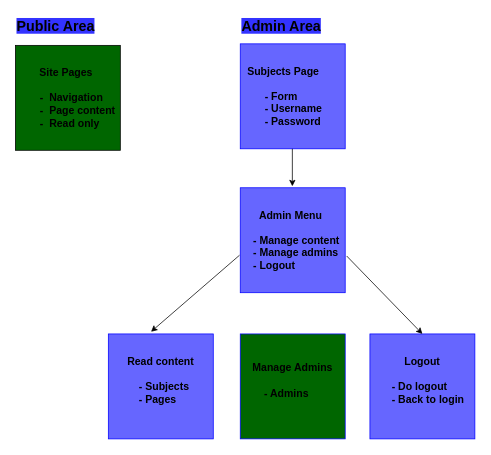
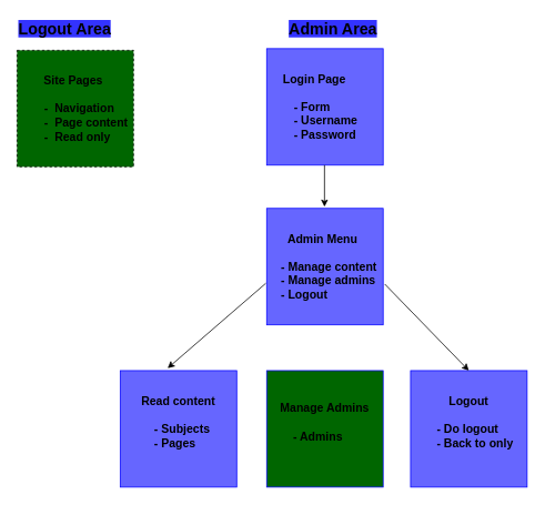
- <mxCell id="3" value="&lt;span style=&quot;font-size: 19px; background-color: rgb(51, 51, 255);&quot;&gt;&lt;b&gt;Public Area&lt;/b&gt;&lt;/span&gt;" style="text;strokeColor=none;align=left;fillColor=none;html=1;verticalAlign=middle;whiteSpace=wrap;rounded=0;fontSize=14;" vertex="1" parent="1"><mxGeometry x="20" width="140" height="30" as="geometry" y="20" /></mxCell>
+ <mxCell id="3" value="&lt;span style=&quot;font-size: 19px; background-color: rgb(51, 51, 255);&quot;&gt;&lt;b&gt;Logout Area&lt;/b&gt;&lt;/span&gt;" style="text;strokeColor=none;align=left;fillColor=none;html=1;verticalAlign=middle;whiteSpace=wrap;rounded=0;fontSize=14;" vertex="1" parent="1"><mxGeometry x="20" width="140" height="30" as="geometry" y="20" /></mxCell>
- <mxCell id="5" value="&lt;span style=&quot;font-size: 19px; background-color: rgb(51, 51, 255);&quot;&gt;&lt;b&gt;Admin Area&lt;/b&gt;&lt;/span&gt;" style="text;strokeColor=none;align=left;fillColor=none;html=1;verticalAlign=middle;whiteSpace=wrap;rounded=0;fontSize=14;" vertex="1" parent="1"><mxGeometry x="320" width="140" height="30" as="geometry" y="20" /></mxCell>
+ <mxCell id="5" value="&lt;span style=&quot;font-size: 19px; background-color: rgb(51, 51, 255);&quot;&gt;&lt;b&gt;Admin Area&lt;/b&gt;&lt;/span&gt;" style="text;strokeColor=none;align=left;fillColor=none;html=1;verticalAlign=middle;whiteSpace=wrap;rounded=0;fontSize=14;" vertex="1" parent="1"><mxGeometry x="345" y="20" width="140" height="30" as="geometry" /></mxCell>
- <mxCell id="4" value="&lt;div style=&quot;font-size: 14px;&quot;&gt;&lt;div style=&quot;text-align: center;&quot;&gt;&lt;b&gt;Subjects Page&lt;/b&gt;&lt;/div&gt;&lt;div style=&quot;text-align: center;&quot;&gt;&lt;b&gt;&lt;br&gt;&lt;/b&gt;&lt;/div&gt;&lt;div&gt;&lt;b style=&quot;background-color: initial;&quot;&gt;&lt;span style=&quot;white-space: pre;&quot;&gt;&#09;&lt;/span&gt;-&amp;nbsp;Form&lt;/b&gt;&lt;/div&gt;&lt;div&gt;&lt;b&gt;&lt;span style=&quot;white-space: pre;&quot;&gt;&#09;&lt;/span&gt;- Username&amp;nbsp;&lt;/b&gt;&lt;/div&gt;&lt;div&gt;&lt;b&gt;&lt;span style=&quot;white-space: pre;&quot;&gt;&#09;&lt;/span&gt;- Password&lt;/b&gt;&lt;/div&gt;&lt;/div&gt;" style="whiteSpace=wrap;html=1;aspect=fixed;align=left;verticalAlign=middle;fillColor=#6666FF;strokeColor=#0000FF;" vertex="1" parent="1"><mxGeometry x="320" y="58" width="140" height="140" as="geometry" /></mxCell>
+ <mxCell id="4" value="&lt;div style=&quot;font-size: 14px;&quot;&gt;&lt;div style=&quot;text-align: center;&quot;&gt;&lt;b&gt;Login Page&lt;/b&gt;&lt;/div&gt;&lt;div style=&quot;text-align: center;&quot;&gt;&lt;b&gt;&lt;br&gt;&lt;/b&gt;&lt;/div&gt;&lt;div&gt;&lt;b style=&quot;background-color: initial;&quot;&gt;&lt;span style=&quot;white-space: pre;&quot;&gt;&#09;&lt;/span&gt;-&amp;nbsp;Form&lt;/b&gt;&lt;/div&gt;&lt;div&gt;&lt;b&gt;&lt;span style=&quot;white-space: pre;&quot;&gt;&#09;&lt;/span&gt;- Username&amp;nbsp;&lt;/b&gt;&lt;/div&gt;&lt;div&gt;&lt;b&gt;&lt;span style=&quot;white-space: pre;&quot;&gt;&#09;&lt;/span&gt;- Password&lt;/b&gt;&lt;/div&gt;&lt;/div&gt;" style="whiteSpace=wrap;html=1;aspect=fixed;align=left;verticalAlign=middle;fillColor=#6666FF;strokeColor=#0000FF;" vertex="1" parent="1"><mxGeometry x="320" y="58" width="140" height="140" as="geometry" /></mxCell>
- <mxCell id="2" value="&lt;div style=&quot;text-align: center;&quot;&gt;&lt;span style=&quot;font-size: 14px; background-color: initial;&quot;&gt;&lt;b&gt;Site Pages&lt;/b&gt;&lt;/span&gt;&lt;/div&gt;&lt;div style=&quot;text-align: center;&quot;&gt;&lt;span style=&quot;font-size: 14px; background-color: initial;&quot;&gt;&lt;b&gt;&lt;br&gt;&lt;/b&gt;&lt;/span&gt;&lt;/div&gt;&lt;b&gt;&lt;font style=&quot;font-size: 14px;&quot;&gt;&lt;span style=&quot;&quot;&gt;&#09;&lt;/span&gt;&lt;/font&gt;&lt;span style=&quot;background-color: initial; font-size: 14px;&quot;&gt;&amp;nbsp; &lt;span style=&quot;white-space: pre;&quot;&gt;&#09;&lt;/span&gt;-&amp;nbsp; Navigation&lt;/span&gt;&lt;/b&gt;&lt;div&gt;&lt;span style=&quot;font-size: 14px;&quot;&gt;&lt;b&gt;&amp;nbsp; &amp;nbsp; &lt;span style=&quot;white-space: pre;&quot;&gt;&#09;&lt;/span&gt;-&amp;nbsp; Page content&lt;/b&gt;&lt;/span&gt;&lt;/div&gt;&lt;div&gt;&lt;span style=&quot;font-size: 14px;&quot;&gt;&lt;b&gt;&amp;nbsp; &amp;nbsp; &lt;span style=&quot;white-space: pre;&quot;&gt;&#09;&lt;/span&gt;-&amp;nbsp;&amp;nbsp;Read only&lt;/b&gt;&lt;/span&gt;&lt;/div&gt;" style="whiteSpace=wrap;html=1;aspect=fixed;align=left;verticalAlign=middle;fillColor=#006600;" vertex="1" parent="1"><mxGeometry x="20" y="60" width="140" height="140" as="geometry" /></mxCell>
+ <mxCell id="2" value="&lt;div style=&quot;text-align: center;&quot;&gt;&lt;span style=&quot;font-size: 14px; background-color: initial;&quot;&gt;&lt;b&gt;Site Pages&lt;/b&gt;&lt;/span&gt;&lt;/div&gt;&lt;div style=&quot;text-align: center;&quot;&gt;&lt;span style=&quot;font-size: 14px; background-color: initial;&quot;&gt;&lt;b&gt;&lt;br&gt;&lt;/b&gt;&lt;/span&gt;&lt;/div&gt;&lt;b&gt;&lt;font style=&quot;font-size: 14px;&quot;&gt;&lt;span style=&quot;&quot;&gt;&#09;&lt;/span&gt;&lt;/font&gt;&lt;span style=&quot;background-color: initial; font-size: 14px;&quot;&gt;&amp;nbsp; &lt;span style=&quot;white-space: pre;&quot;&gt;&#09;&lt;/span&gt;-&amp;nbsp; Navigation&lt;/span&gt;&lt;/b&gt;&lt;div&gt;&lt;span style=&quot;font-size: 14px;&quot;&gt;&lt;b&gt;&amp;nbsp; &amp;nbsp; &lt;span style=&quot;white-space: pre;&quot;&gt;&#09;&lt;/span&gt;-&amp;nbsp; Page content&lt;/b&gt;&lt;/span&gt;&lt;/div&gt;&lt;div&gt;&lt;span style=&quot;font-size: 14px;&quot;&gt;&lt;b&gt;&amp;nbsp; &amp;nbsp; &lt;span style=&quot;white-space: pre;&quot;&gt;&#09;&lt;/span&gt;-&amp;nbsp;&amp;nbsp;Read only&lt;/b&gt;&lt;/span&gt;&lt;/div&gt;" style="whiteSpace=wrap;html=1;aspect=fixed;align=left;verticalAlign=middle;fillColor=#006600;dashed=1;" vertex="1" parent="1"><mxGeometry x="20" y="60" width="140" height="140" as="geometry" /></mxCell>
- <mxCell id="11" value="&lt;div style=&quot;font-size: 14px;&quot;&gt;&lt;div style=&quot;&quot;&gt;&lt;b&gt;Logout&lt;/b&gt;&lt;/div&gt;&lt;div&gt;&lt;b&gt;&lt;br&gt;&lt;/b&gt;&lt;/div&gt;&lt;div style=&quot;text-align: left;&quot;&gt;&lt;b&gt;&amp;nbsp; &amp;nbsp; - Do logout&lt;/b&gt;&lt;/div&gt;&lt;div style=&quot;text-align: left;&quot;&gt;&lt;b&gt;&amp;nbsp; &amp;nbsp; - Back to login&lt;/b&gt;&lt;/div&gt;&lt;div style=&quot;text-align: left;&quot;&gt;&lt;b&gt;&amp;nbsp; &amp;nbsp;&amp;nbsp;&lt;/b&gt;&lt;/div&gt;&lt;/div&gt;" style="whiteSpace=wrap;html=1;aspect=fixed;align=center;verticalAlign=middle;strokeColor=#0000FF;fillColor=#6666FF;" vertex="1" parent="1"><mxGeometry x="493" y="445" width="140" height="140" as="geometry" /></mxCell>
+ <mxCell id="11" value="&lt;div style=&quot;font-size: 14px;&quot;&gt;&lt;div style=&quot;&quot;&gt;&lt;b&gt;Logout&lt;/b&gt;&lt;/div&gt;&lt;div&gt;&lt;b&gt;&lt;br&gt;&lt;/b&gt;&lt;/div&gt;&lt;div style=&quot;text-align: left;&quot;&gt;&lt;b&gt;&amp;nbsp; &amp;nbsp; - Do logout&lt;/b&gt;&lt;/div&gt;&lt;div style=&quot;text-align: left;&quot;&gt;&lt;b&gt;&amp;nbsp; &amp;nbsp; - Back to only&lt;/b&gt;&lt;/div&gt;&lt;div style=&quot;text-align: left;&quot;&gt;&lt;b&gt;&amp;nbsp; &amp;nbsp;&amp;nbsp;&lt;/b&gt;&lt;/div&gt;&lt;/div&gt;" style="whiteSpace=wrap;html=1;aspect=fixed;align=center;verticalAlign=middle;strokeColor=#0000FF;fillColor=#6666FF;" vertex="1" parent="1"><mxGeometry x="493" y="445" width="140" height="140" as="geometry" /></mxCell>
